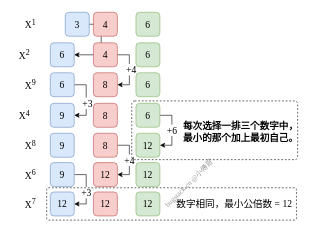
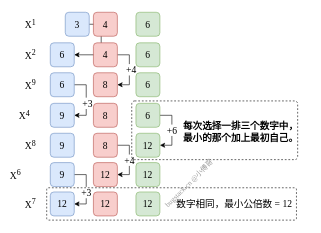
- <mxCell id="35" value="X&lt;sup&gt;2&lt;/sup&gt;" style="rounded=1;whiteSpace=wrap;html=1;fontSize=16;fontFamily=Comic Sans MS;fillColor=none;strokeColor=none;" vertex="1" parent="1"><mxGeometry x="20" y="71" width="40" height="40" as="geometry" /></mxCell>
+ <mxCell id="35" value="X&lt;sup&gt;2&lt;/sup&gt;" style="rounded=1;whiteSpace=wrap;html=1;fontSize=16;fontFamily=Comic Sans MS;fillColor=none;strokeColor=none;" vertex="1" parent="1"><mxGeometry x="30" y="71" width="40" height="40" as="geometry" /></mxCell>
- <mxCell id="39" value="X&lt;sup&gt;6&lt;/sup&gt;" style="rounded=1;whiteSpace=wrap;html=1;fontSize=16;fontFamily=Comic Sans MS;fillColor=none;strokeColor=none;" vertex="1" parent="1"><mxGeometry x="30" y="271" width="40" height="40" as="geometry" /></mxCell>
+ <mxCell id="39" value="X&lt;sup&gt;6&lt;/sup&gt;" style="rounded=1;whiteSpace=wrap;html=1;fontSize=16;fontFamily=Comic Sans MS;fillColor=none;strokeColor=none;" vertex="1" parent="1"><mxGeometry x="5" y="271" width="40" height="40" as="geometry" /></mxCell>
